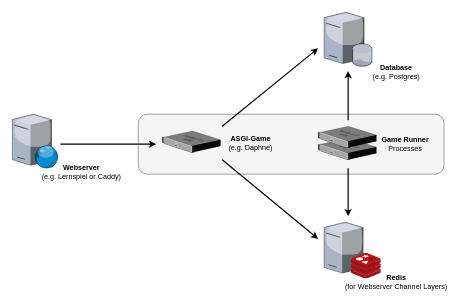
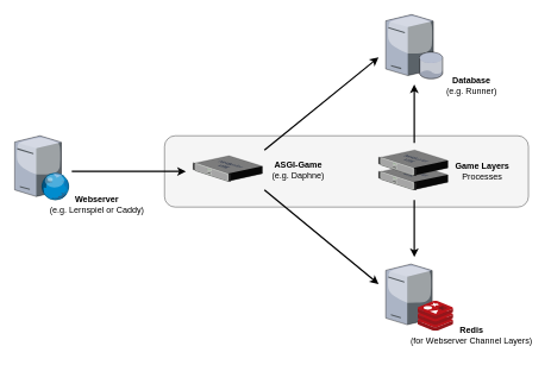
- <mxCell id="13" value="&lt;div&gt;&lt;b&gt;Database&lt;/b&gt;&lt;/div&gt;&lt;div&gt;(e.g. Postgres)&lt;/div&gt;" style="text;html=1;align=center;verticalAlign=middle;resizable=1;points=[];autosize=1;strokeColor=none;fillColor=none;editable=1;movable=1;rotatable=1;deletable=1;locked=0;connectable=1;" vertex="1" parent="11"><mxGeometry x="70" y="80" width="100" height="40" as="geometry" /></mxCell>
+ <mxCell id="13" value="&lt;div&gt;&lt;b&gt;Database&lt;/b&gt;&lt;/div&gt;&lt;div&gt;(e.g. Runner)&lt;/div&gt;" style="text;html=1;align=center;verticalAlign=middle;resizable=1;points=[];autosize=1;strokeColor=none;fillColor=none;editable=1;movable=1;rotatable=1;deletable=1;locked=0;connectable=1;" vertex="1" parent="11"><mxGeometry x="70" y="80" width="100" height="40" as="geometry" /></mxCell>
- <mxCell id="23" value="&lt;div&gt;&lt;b&gt;Game Runner&lt;/b&gt;&lt;/div&gt;&lt;div&gt;Processes&lt;br&gt;&lt;/div&gt;" style="text;html=1;align=center;verticalAlign=middle;resizable=1;points=[];autosize=1;strokeColor=none;fillColor=none;editable=1;movable=1;rotatable=1;deletable=1;locked=0;connectable=1;" vertex="1" parent="20"><mxGeometry x="90" y="10" width="110" height="40" as="geometry" /></mxCell>
+ <mxCell id="23" value="&lt;div&gt;&lt;b&gt;Game Layers&lt;/b&gt;&lt;/div&gt;&lt;div&gt;Processes&lt;br&gt;&lt;/div&gt;" style="text;html=1;align=center;verticalAlign=middle;resizable=1;points=[];autosize=1;strokeColor=none;fillColor=none;editable=1;movable=1;rotatable=1;deletable=1;locked=0;connectable=1;" vertex="1" parent="20"><mxGeometry x="90" y="10" width="110" height="40" as="geometry" /></mxCell>
